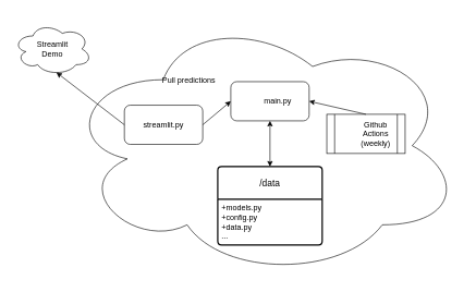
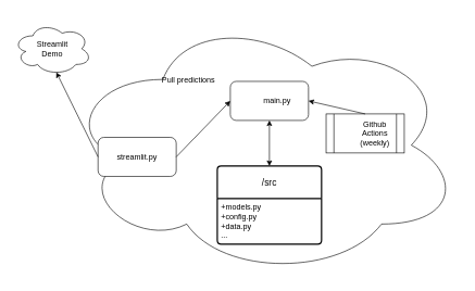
- <mxCell id="14" value="streamlit.py" style="rounded=1;whiteSpace=wrap;html=1;" vertex="1" parent="1"><mxGeometry x="190" y="160" width="120" height="60" as="geometry" /></mxCell>
+ <mxCell id="14" value="streamlit.py" style="rounded=1;whiteSpace=wrap;html=1;" vertex="1" parent="1"><mxGeometry x="150" y="210" width="120" height="60" as="geometry" /></mxCell>
- <mxCell id="8" value="/data" style="swimlane;childLayout=stackLayout;horizontal=1;startSize=50;horizontalStack=0;rounded=1;fontSize=14;fontStyle=0;strokeWidth=2;resizeParent=0;resizeLast=1;shadow=0;dashed=0;align=center;arcSize=4;whiteSpace=wrap;html=1;" vertex="1" parent="1"><mxGeometry x="333" y="254" width="160" height="120" as="geometry" /></mxCell>
+ <mxCell id="8" value="/src" style="swimlane;childLayout=stackLayout;horizontal=1;startSize=50;horizontalStack=0;rounded=1;fontSize=14;fontStyle=0;strokeWidth=2;resizeParent=0;resizeLast=1;shadow=0;dashed=0;align=center;arcSize=4;whiteSpace=wrap;html=1;" vertex="1" parent="1"><mxGeometry x="333" y="254" width="160" height="120" as="geometry" /></mxCell>
